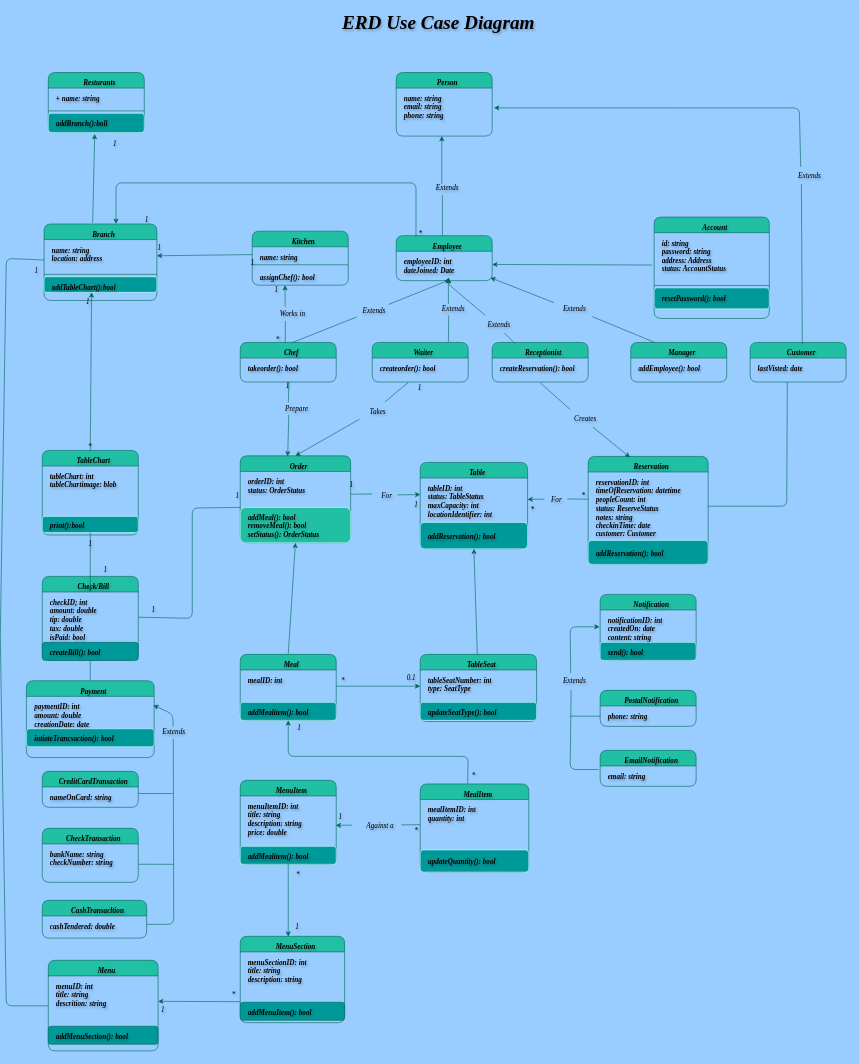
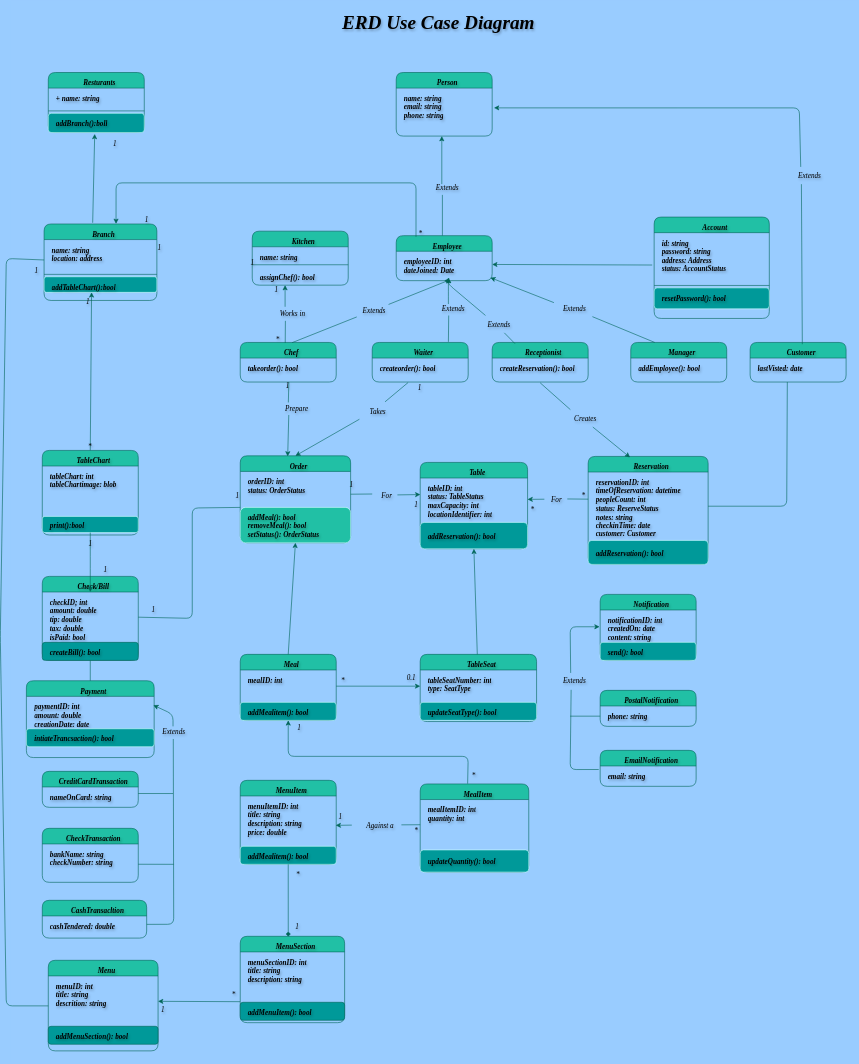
- <mxCell id="91" value="" style="endArrow=classic;rounded=1;fontFamily=Verdana;fontSize=12;fontColor=#000000;fontStyle=3;exitX=0;exitY=0.5;exitDx=0;exitDy=0;entryX=1;entryY=0.5;entryDx=0;entryDy=0;labelBackgroundColor=none;strokeColor=#006658;labelBorderColor=none;textShadow=1;html=1;spacingTop=3;spacing=3;spacingLeft=10;" edge="1" parent="1" source="3" target="10"><mxGeometry width="50" height="50" relative="1" as="geometry"><mxPoint x="753" y="720" as="sourcePoint" /><mxPoint x="803" y="670" as="targetPoint" /></mxGeometry></mxCell>
- <mxCell id="102" value="" style="endArrow=classic;rounded=1;fontFamily=Verdana;fontSize=12;fontColor=#000000;fontStyle=3;exitX=0.5;exitY=1;exitDx=0;exitDy=0;labelBackgroundColor=none;strokeColor=#006658;labelBorderColor=none;textShadow=1;html=1;spacingTop=3;spacing=3;spacingLeft=10;entryX=0.46;entryY=0.003;entryDx=0;entryDy=0;entryPerimeter=0;" edge="1" parent="1" source="48" target="69"><mxGeometry width="50" height="50" relative="1" as="geometry"><mxPoint x="703" y="1500" as="sourcePoint" /><mxPoint x="465" y="1565" as="targetPoint" /></mxGeometry></mxCell>
+ <mxCell id="102" value="" style="endArrow=diamond;rounded=1;fontFamily=Verdana;fontSize=12;fontColor=#000000;fontStyle=3;exitX=0.5;exitY=1;exitDx=0;exitDy=0;labelBackgroundColor=none;strokeColor=#006658;labelBorderColor=none;textShadow=1;html=1;spacingTop=3;spacing=3;spacingLeft=10;entryX=0.46;entryY=0.003;entryDx=0;entryDy=0;entryPerimeter=0;" edge="1" parent="1" source="48" target="69"><mxGeometry width="50" height="50" relative="1" as="geometry"><mxPoint x="703" y="1500" as="sourcePoint" /><mxPoint x="465" y="1565" as="targetPoint" /></mxGeometry></mxCell>
